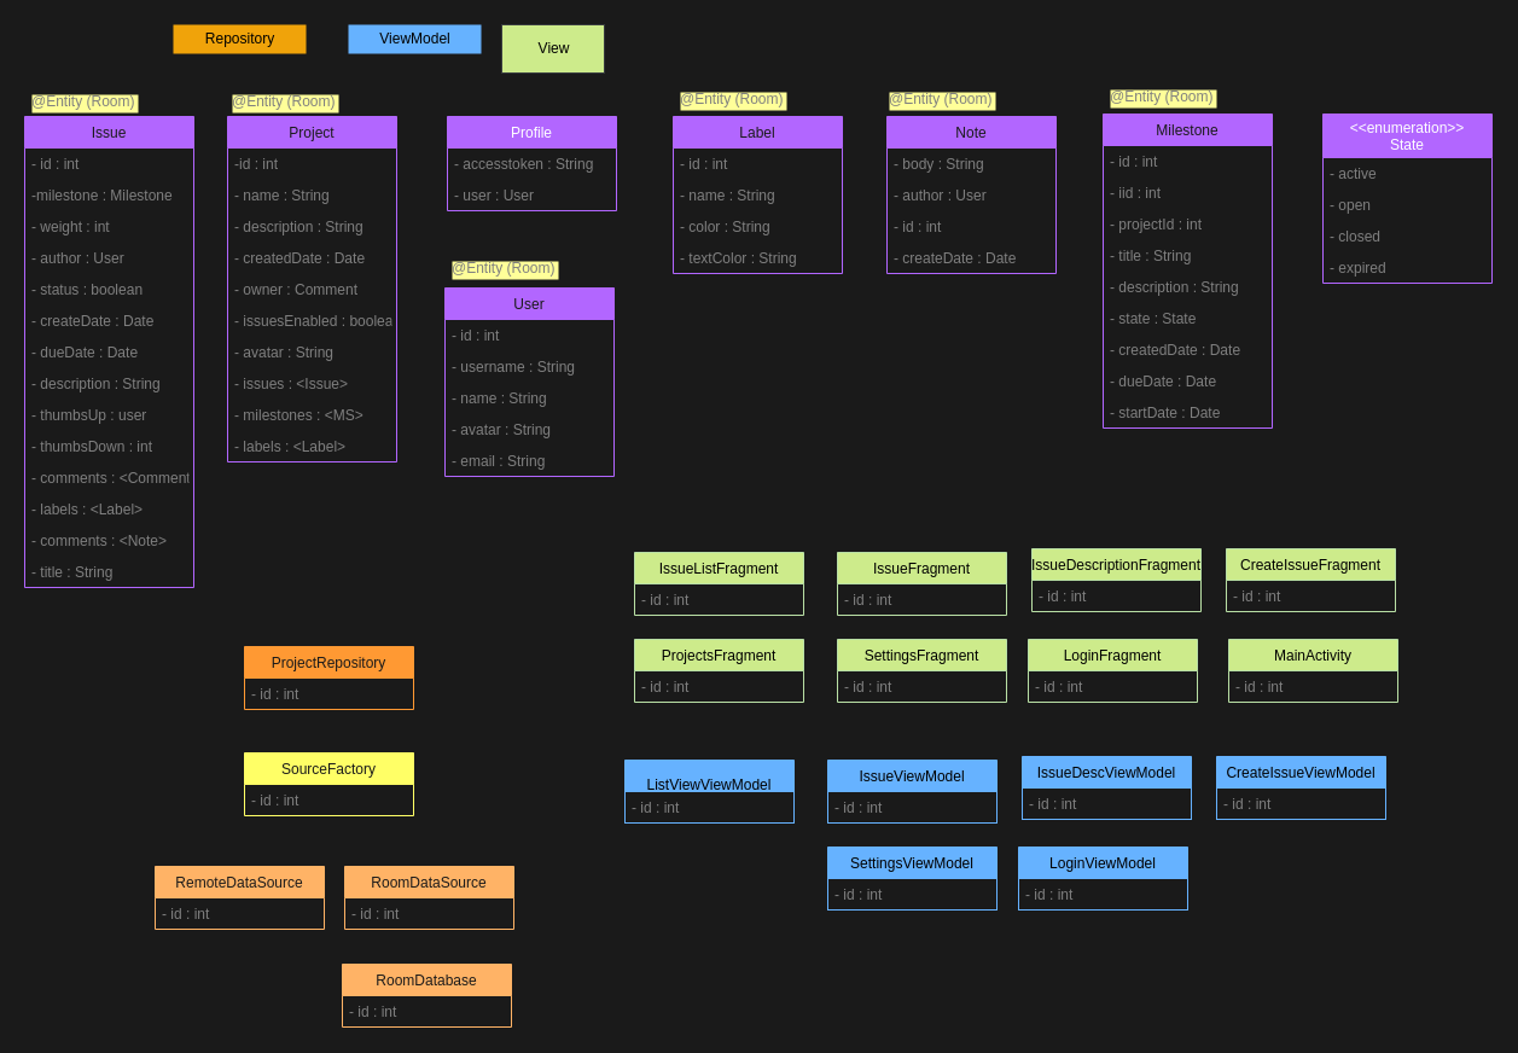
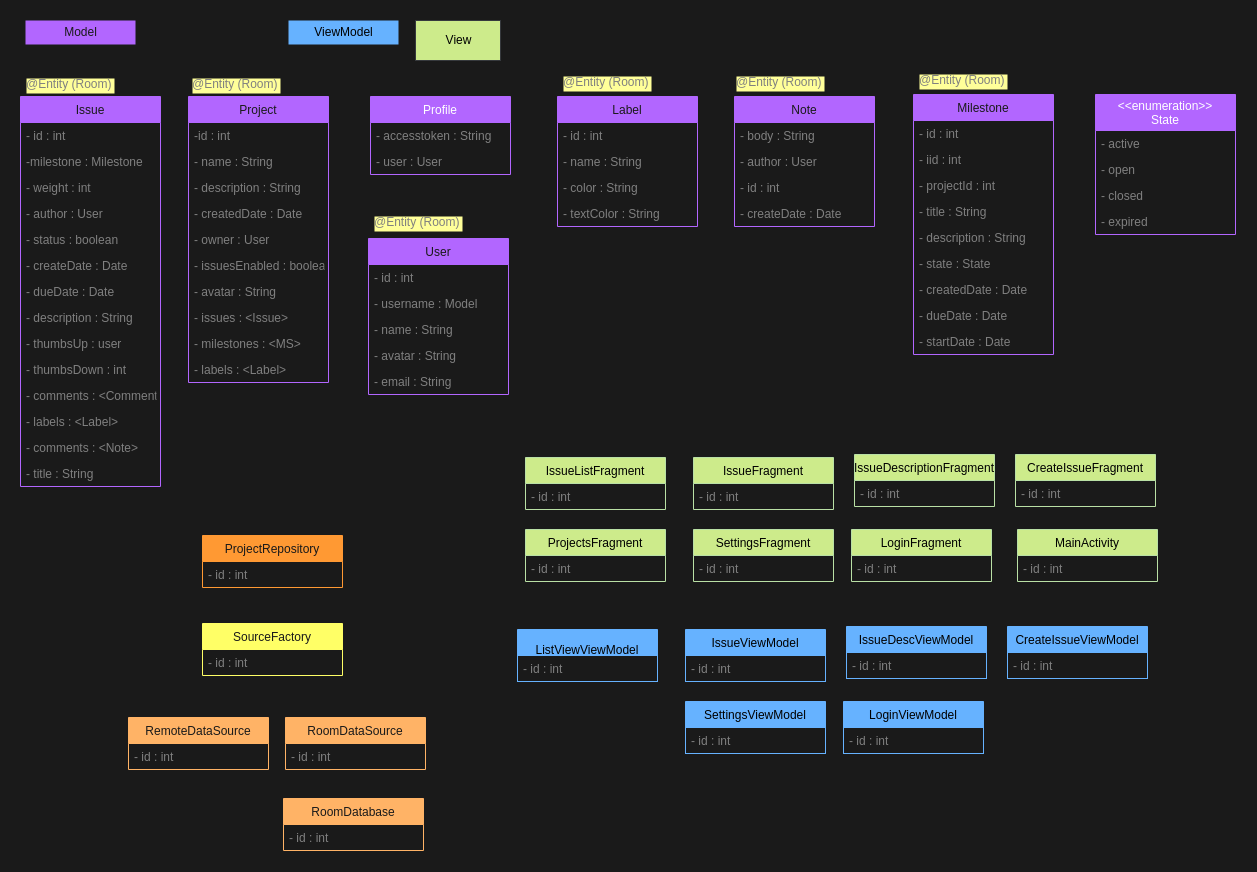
+ <mxCell id="34" value="&lt;font color=&quot;#1A1A1A&quot;&gt;Model&lt;/font&gt;" style="html=1;rounded=0;sketch=0;strokeColor=none;fillColor=#B266FF;" vertex="1" parent="1"><mxGeometry x="25" y="20" width="110" height="24" as="geometry" /></mxCell>
- <mxCell id="63" value="Repository" style="html=1;rounded=0;sketch=0;fontColor=#000000;strokeColor=none;fillColor=#f0a30a;" vertex="1" parent="1"><mxGeometry x="143" y="20" width="110" height="24" as="geometry" /></mxCell>
- <mxCell id="22" value="- owner : Comment" style="text;strokeColor=none;fillColor=none;align=left;verticalAlign=top;spacingLeft=4;spacingRight=4;overflow=hidden;rotatable=0;points=[[0,0.5],[1,0.5]];portConstraint=eastwest;rounded=0;sketch=0;fontColor=#808080;" vertex="1" parent="17"><mxGeometry y="130" width="140" height="26" as="geometry" /></mxCell>
+ <mxCell id="22" value="- owner : User" style="text;strokeColor=none;fillColor=none;align=left;verticalAlign=top;spacingLeft=4;spacingRight=4;overflow=hidden;rotatable=0;points=[[0,0.5],[1,0.5]];portConstraint=eastwest;rounded=0;sketch=0;fontColor=#808080;" vertex="1" parent="17"><mxGeometry y="130" width="140" height="26" as="geometry" /></mxCell>
- <mxCell id="30" value="- username : String" style="text;strokeColor=none;fillColor=none;align=left;verticalAlign=top;spacingLeft=4;spacingRight=4;overflow=hidden;rotatable=0;points=[[0,0.5],[1,0.5]];portConstraint=eastwest;rounded=0;sketch=0;fontColor=#808080;" vertex="1" parent="28"><mxGeometry y="52" width="140" height="26" as="geometry" /></mxCell>
+ <mxCell id="30" value="- username : Model" style="text;strokeColor=none;fillColor=none;align=left;verticalAlign=top;spacingLeft=4;spacingRight=4;overflow=hidden;rotatable=0;points=[[0,0.5],[1,0.5]];portConstraint=eastwest;rounded=0;sketch=0;fontColor=#808080;" vertex="1" parent="28"><mxGeometry y="52" width="140" height="26" as="geometry" /></mxCell>
